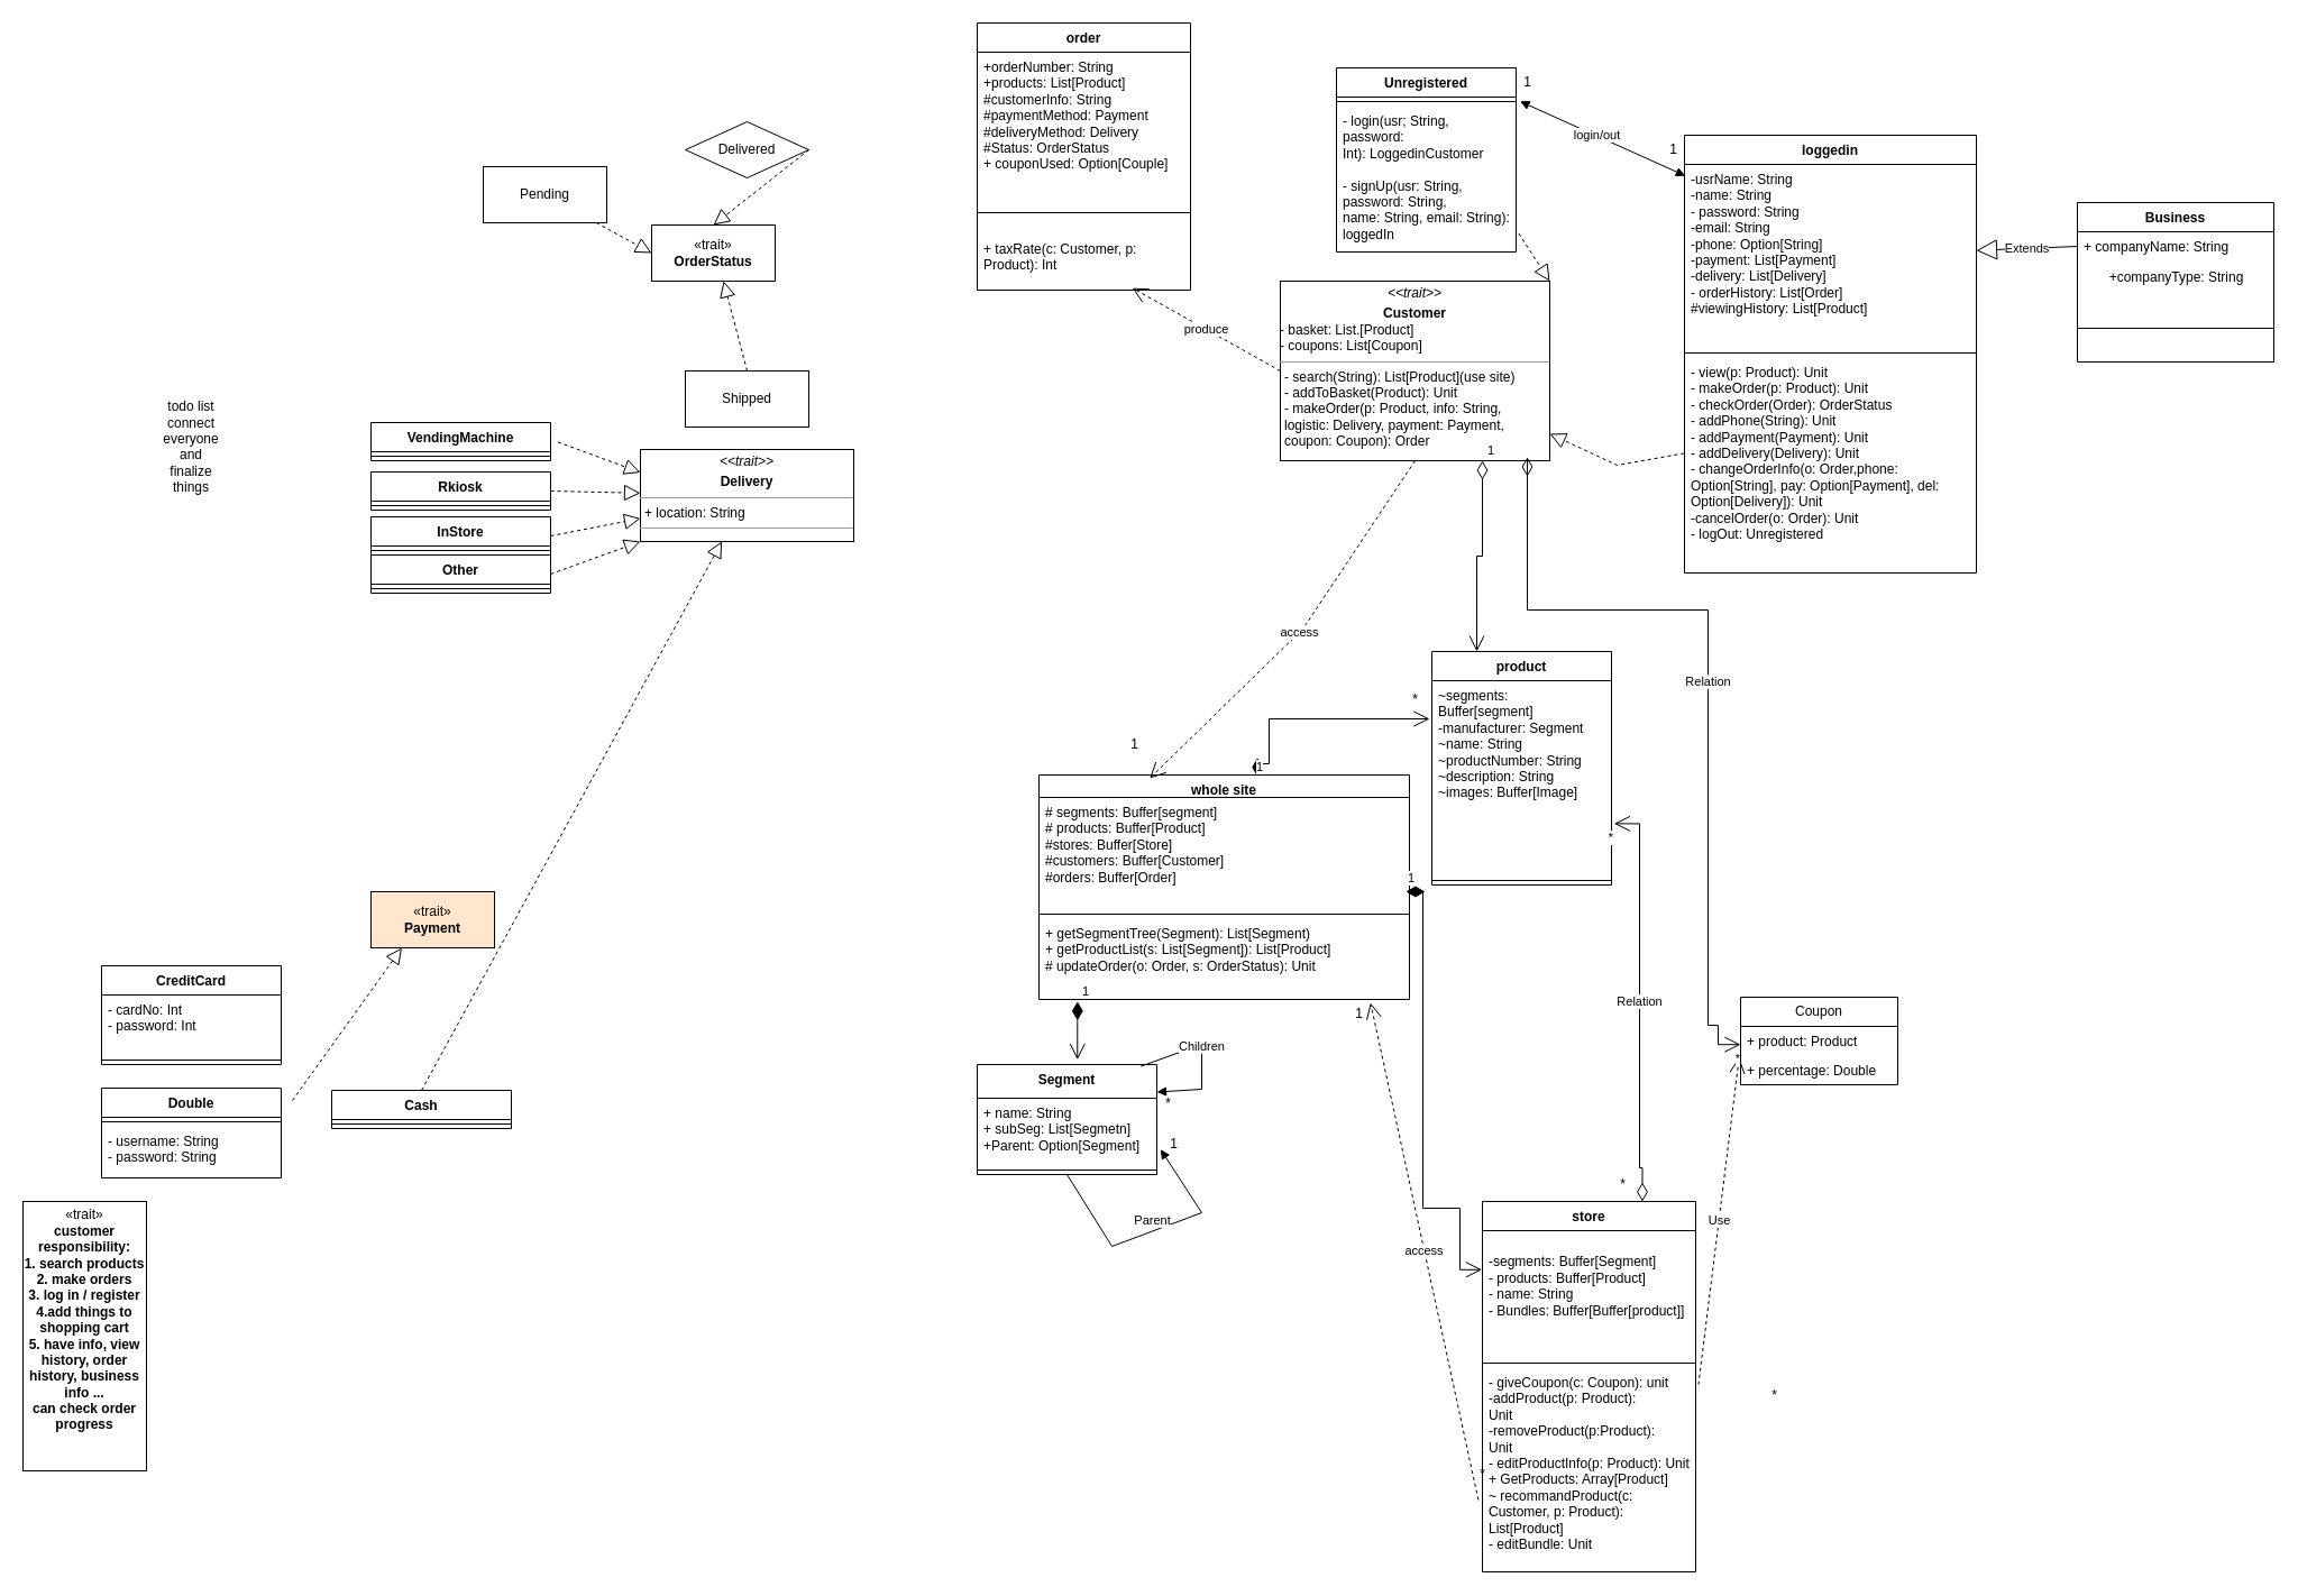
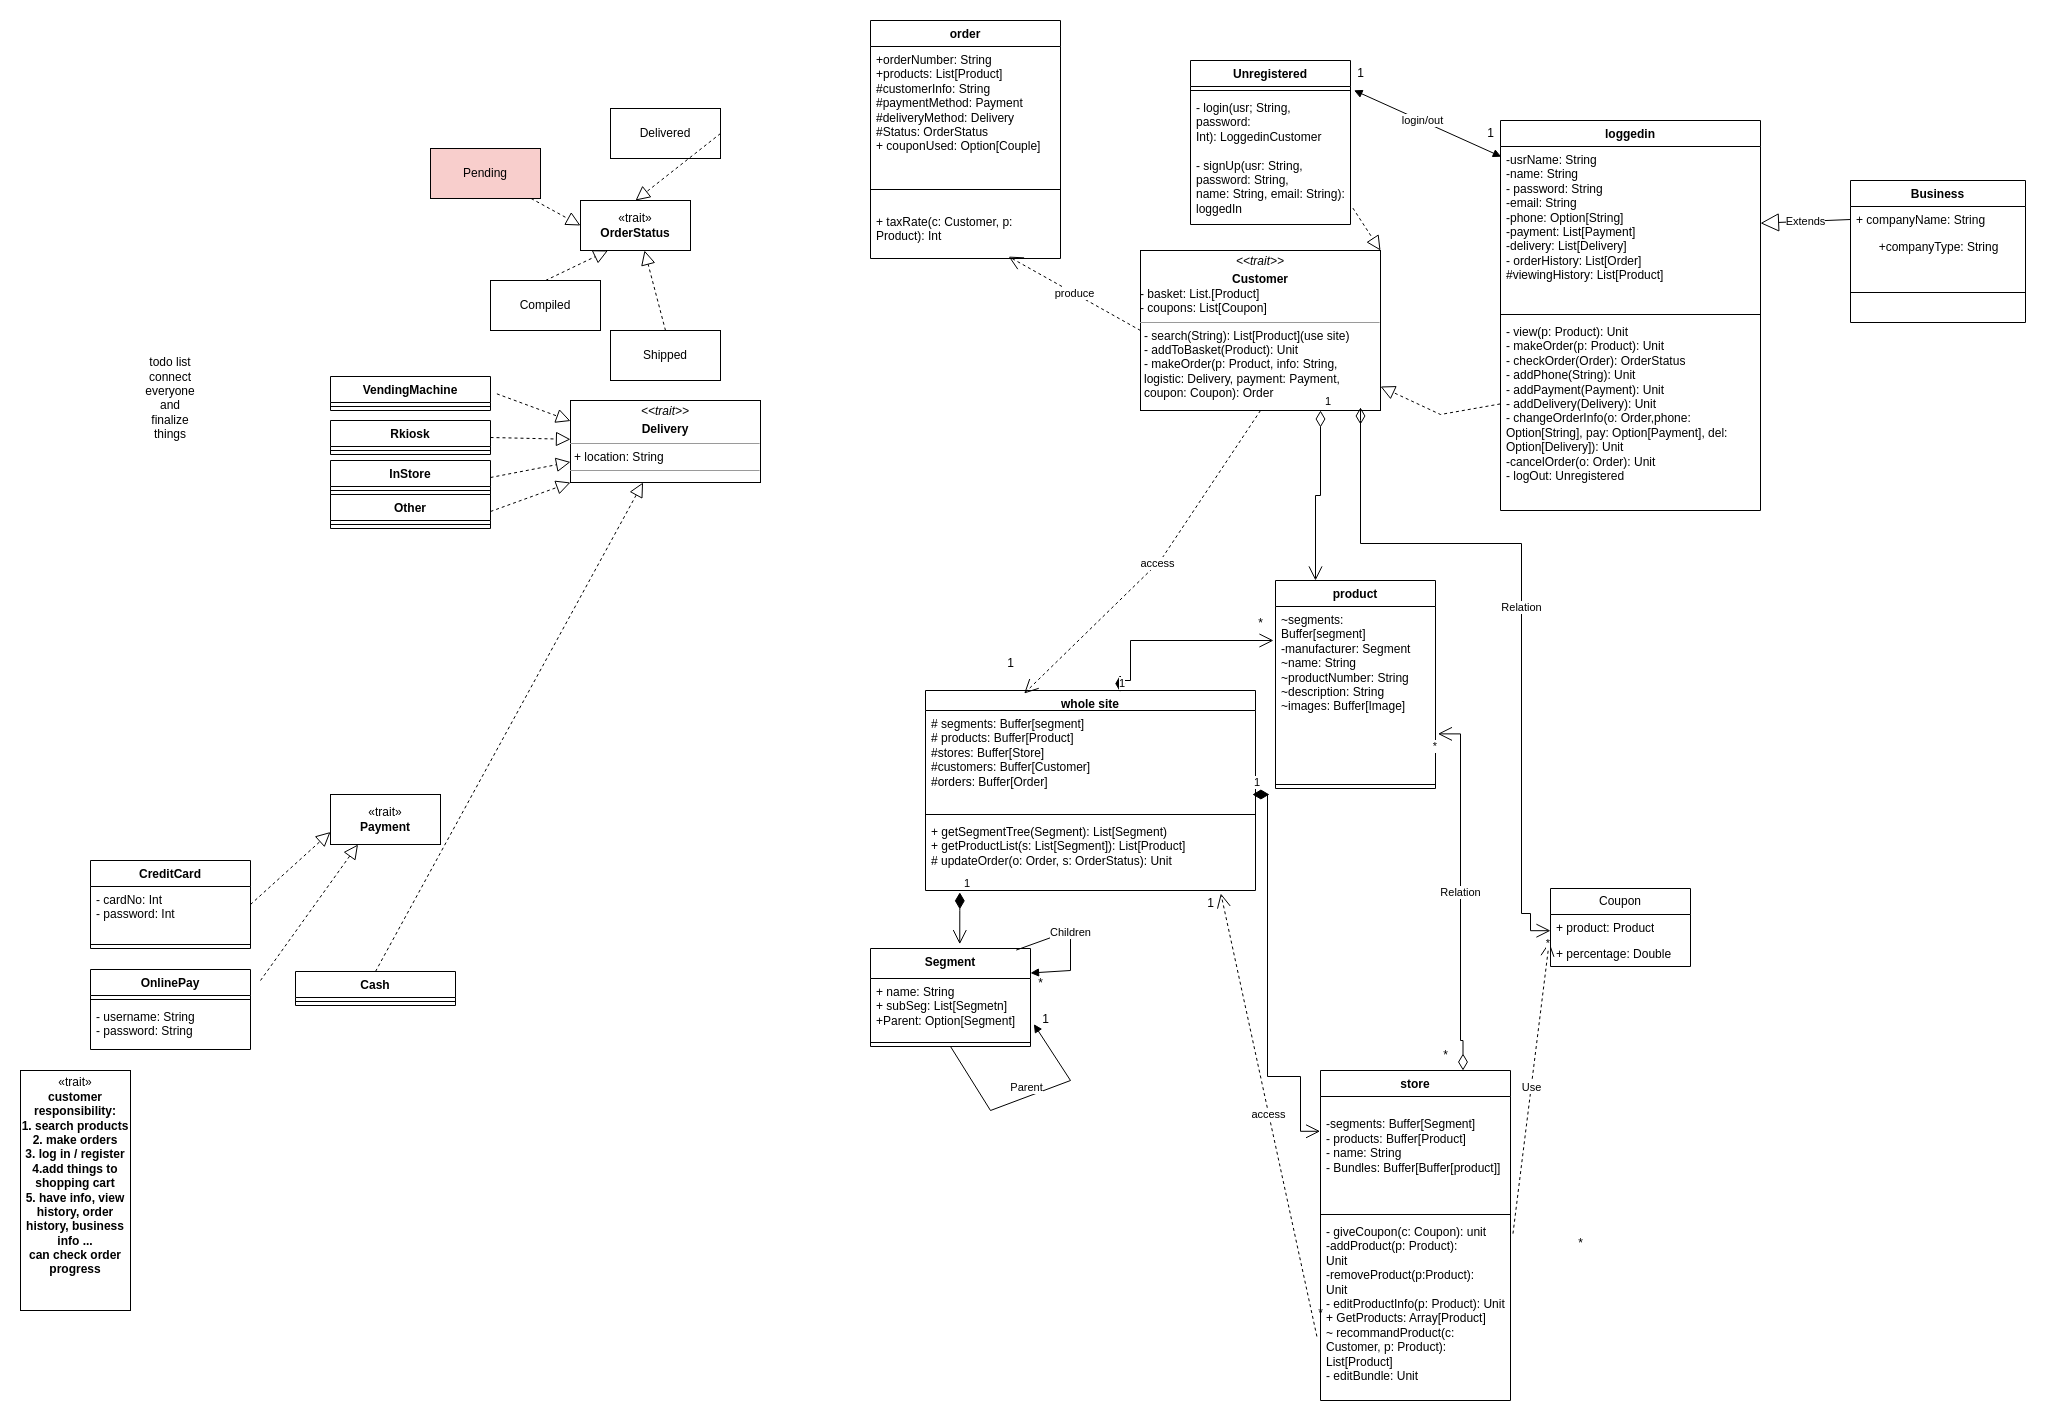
- <mxCell id="44" value="Delivered" style="rhombus;html=1;whiteSpace=wrap;" parent="1" vertex="1"><mxGeometry x="610" y="108" width="110" height="50" as="geometry" /></mxCell>
+ <mxCell id="44" value="Delivered" style="html=1;whiteSpace=wrap;" parent="1" vertex="1"><mxGeometry x="610" y="108" width="110" height="50" as="geometry" /></mxCell>
- <mxCell id="43" value="Pending" style="html=1;whiteSpace=wrap;" parent="1" vertex="1"><mxGeometry x="430" y="148" width="110" height="50" as="geometry" /></mxCell>
+ <mxCell id="43" value="Pending" style="html=1;whiteSpace=wrap;fillColor=#f8cecc;" parent="1" vertex="1"><mxGeometry x="430" y="148" width="110" height="50" as="geometry" /></mxCell>
+ <mxCell id="48" value="" style="endArrow=block;dashed=1;endFill=0;endSize=12;html=1;rounded=0;exitX=0.5;exitY=0;exitDx=0;exitDy=0;entryX=0.25;entryY=1;entryDx=0;entryDy=0;" parent="1" source="46" target="42" edge="1"><mxGeometry width="160" relative="1" as="geometry"><mxPoint x="560" y="590" as="sourcePoint" /><mxPoint x="720" y="590" as="targetPoint" /><Array as="points" /></mxGeometry></mxCell>
+ <mxCell id="46" value="Compiled" style="html=1;whiteSpace=wrap;" parent="1" vertex="1"><mxGeometry x="490" y="280" width="110" height="50" as="geometry" /></mxCell>
- <mxCell id="64" value="&lt;div&gt;«trait»&lt;b&gt;&lt;br&gt;&lt;/b&gt;&lt;/div&gt;&lt;div&gt;&lt;b&gt;Payment&lt;/b&gt;&lt;/div&gt;" style="html=1;whiteSpace=wrap;fillColor=#ffe6cc;" parent="1" vertex="1"><mxGeometry x="330" y="794" width="110" height="50" as="geometry" /></mxCell>
+ <mxCell id="64" value="&lt;div&gt;«trait»&lt;b&gt;&lt;br&gt;&lt;/b&gt;&lt;/div&gt;&lt;div&gt;&lt;b&gt;Payment&lt;/b&gt;&lt;/div&gt;" style="html=1;whiteSpace=wrap;" parent="1" vertex="1"><mxGeometry x="330" y="794" width="110" height="50" as="geometry" /></mxCell>
+ <mxCell id="75" value="" style="endArrow=block;dashed=1;endFill=0;endSize=12;html=1;rounded=0;exitX=1;exitY=0.5;exitDx=0;exitDy=0;entryX=0;entryY=0.75;entryDx=0;entryDy=0;" parent="1" source="65" target="64" edge="1"><mxGeometry width="160" relative="1" as="geometry"><mxPoint x="390" y="880" as="sourcePoint" /><mxPoint x="550" y="880" as="targetPoint" /></mxGeometry></mxCell>
- <mxCell id="70" value="Double" style="swimlane;fontStyle=1;align=center;verticalAlign=top;childLayout=stackLayout;horizontal=1;startSize=26;horizontalStack=0;resizeParent=1;resizeParentMax=0;resizeLast=0;collapsible=1;marginBottom=0;whiteSpace=wrap;html=1;" parent="1" vertex="1"><mxGeometry x="90" y="969" width="160" height="80" as="geometry" /></mxCell>
+ <mxCell id="70" value="OnlinePay" style="swimlane;fontStyle=1;align=center;verticalAlign=top;childLayout=stackLayout;horizontal=1;startSize=26;horizontalStack=0;resizeParent=1;resizeParentMax=0;resizeLast=0;collapsible=1;marginBottom=0;whiteSpace=wrap;html=1;" parent="1" vertex="1"><mxGeometry x="90" y="969" width="160" height="80" as="geometry" /></mxCell>
